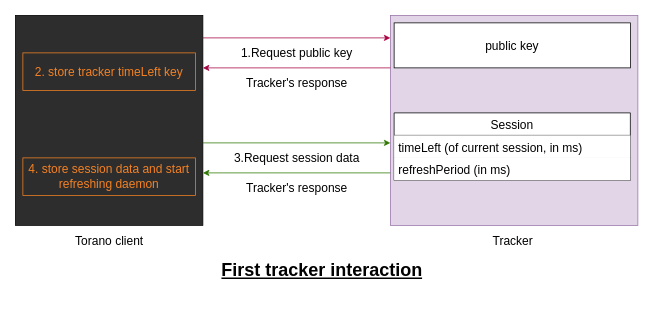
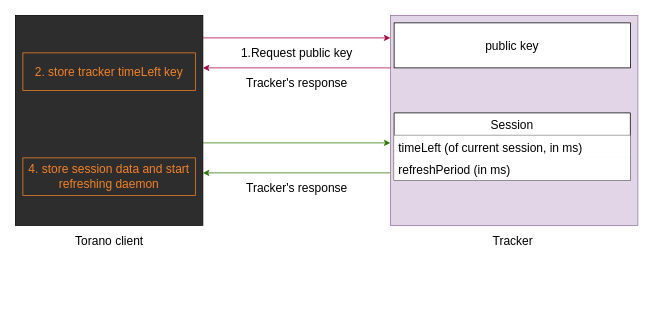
- <mxCell id="15" value="&lt;font style=&quot;font-size: 16px;&quot;&gt;3.Request session data&lt;br&gt;&lt;/font&gt;" style="text;html=1;align=center;verticalAlign=middle;resizable=0;points=[];autosize=1;strokeColor=none;fillColor=none;" vertex="1" parent="1"><mxGeometry x="305" y="200" width="180" height="20" as="geometry" /></mxCell>
- <mxCell id="2" value="&lt;h1&gt;&lt;u&gt;First tracker interaction&lt;/u&gt;&lt;/h1&gt;&lt;span style=&quot;background-color: initial;&quot;&gt;&lt;br&gt;&lt;/span&gt;" style="text;html=1;strokeColor=none;fillColor=none;spacing=5;spacingTop=-20;whiteSpace=wrap;overflow=hidden;rounded=0;" parent="1" vertex="1"><mxGeometry x="290" y="340" width="290" height="50" as="geometry" /></mxCell>
